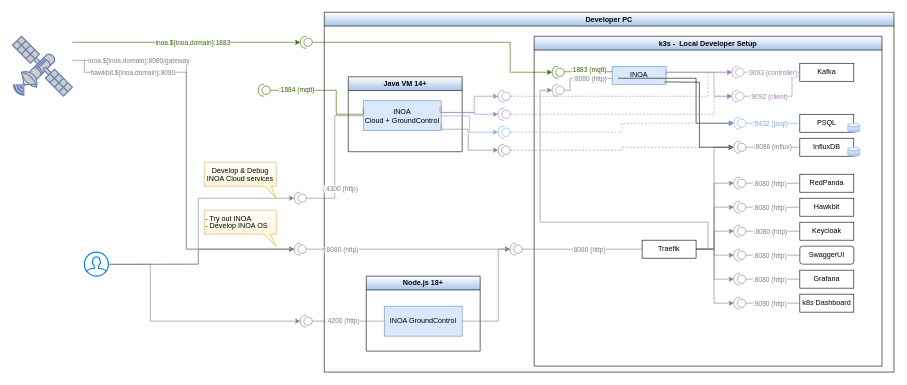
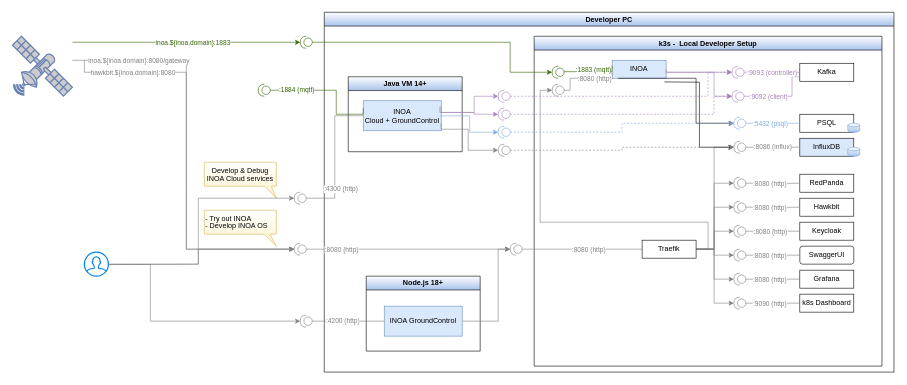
- <mxCell id="23" value="INOA" style="rounded=0;whiteSpace=wrap;html=1;fillColor=#dae8fc;strokeColor=#6c8ebf;fontColor=#000000;" parent="10" vertex="1"><mxGeometry x="130" y="50" width="90" height="30" as="geometry" /></mxCell>
+ <mxCell id="23" value="INOA" style="rounded=0;whiteSpace=wrap;html=1;fillColor=#dae8fc;strokeColor=#6c8ebf;fontColor=#000000;" parent="10" vertex="1"><mxGeometry x="130" y="40" width="90" height="30" as="geometry" /></mxCell>
- <mxCell id="65" value="InfluxDB" style="rounded=0;whiteSpace=wrap;html=1;" parent="64" vertex="1"><mxGeometry x="110" width="90" height="30" as="geometry" /></mxCell>
+ <mxCell id="65" value="InfluxDB" style="rounded=0;whiteSpace=wrap;html=1;fillColor=#dae8fc;" parent="64" vertex="1"><mxGeometry x="110" width="90" height="30" as="geometry" /></mxCell>
